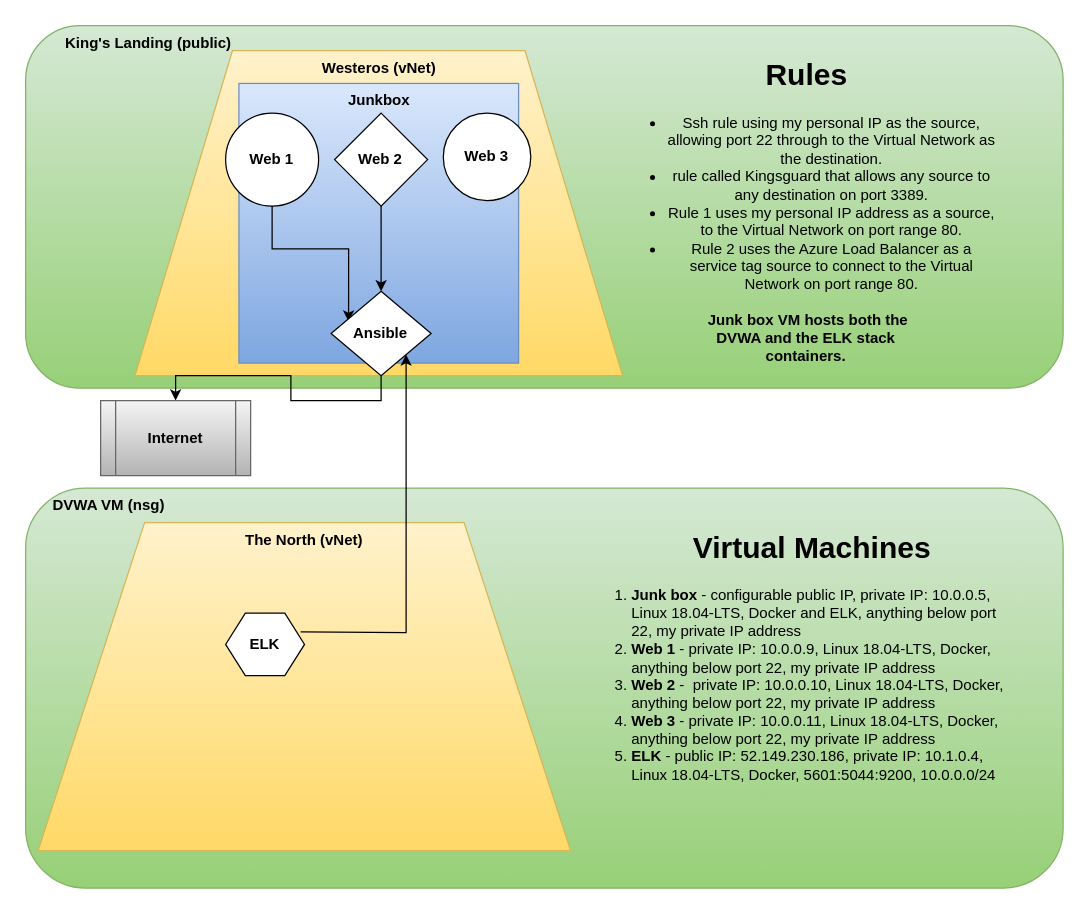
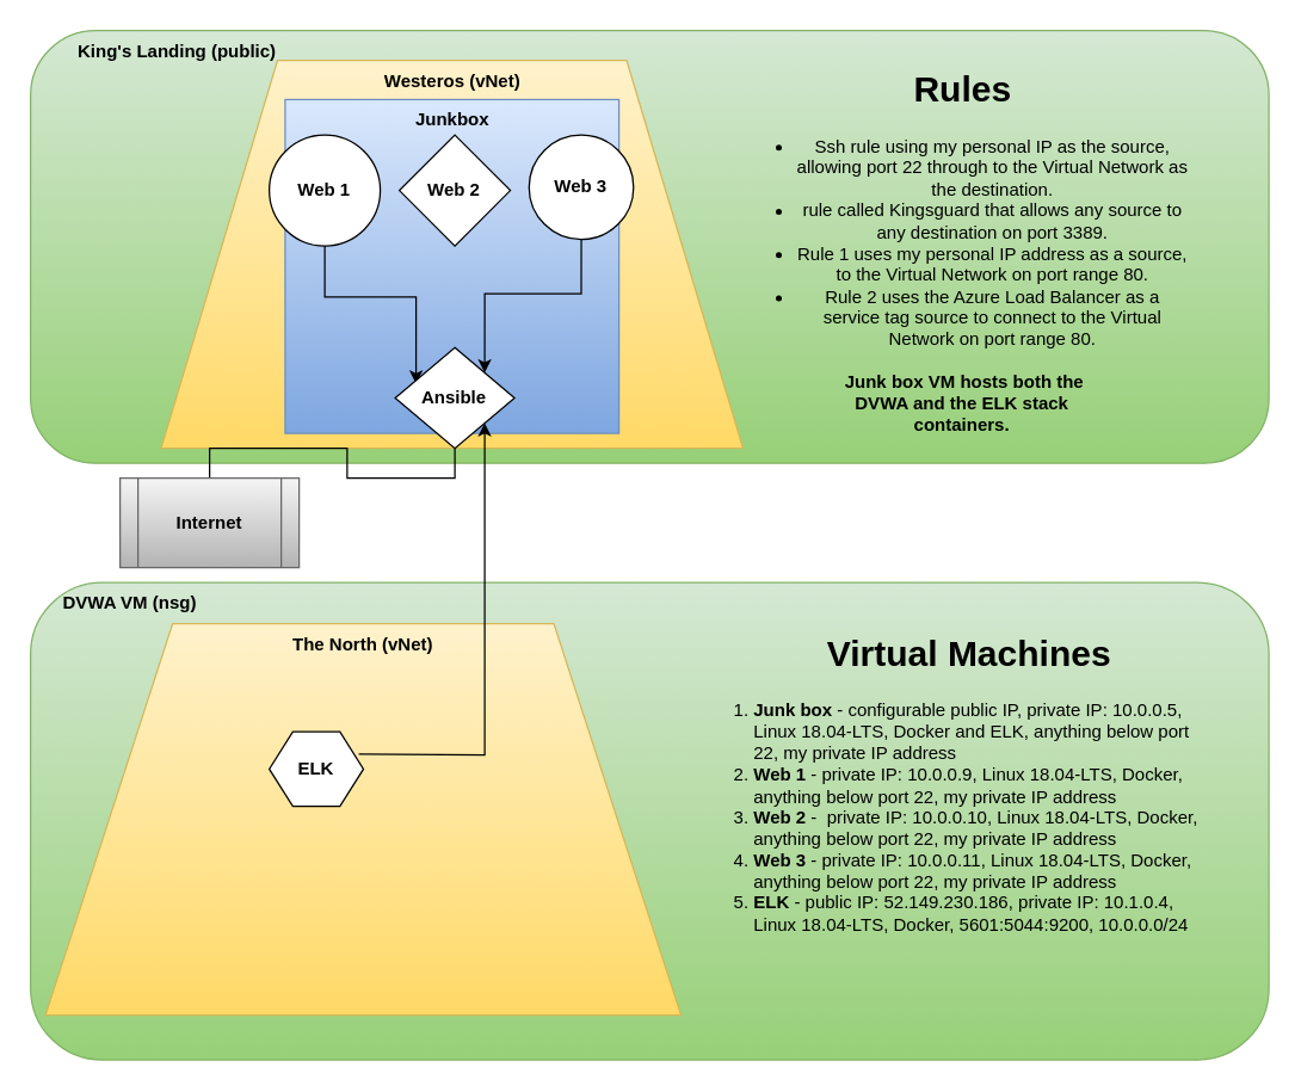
- <mxCell id="9" style="edgeStyle=orthogonalEdgeStyle;rounded=0;orthogonalLoop=1;jettySize=auto;html=1;exitX=0.5;exitY=1;exitDx=0;exitDy=0;entryX=0.5;entryY=0;entryDx=0;entryDy=0;" parent="1" source="10" target="12" edge="1"><mxGeometry relative="1" as="geometry" /></mxCell>
+ <mxCell id="7" style="edgeStyle=orthogonalEdgeStyle;rounded=0;orthogonalLoop=1;jettySize=auto;html=1;exitX=0.5;exitY=1;exitDx=0;exitDy=0;entryX=1;entryY=0;entryDx=0;entryDy=0;" parent="1" source="8" target="12" edge="1"><mxGeometry relative="1" as="geometry" /></mxCell>
- <mxCell id="11" style="edgeStyle=orthogonalEdgeStyle;rounded=0;orthogonalLoop=1;jettySize=auto;html=1;exitX=0.5;exitY=1;exitDx=0;exitDy=0;entryX=0.5;entryY=0;entryDx=0;entryDy=0;" parent="1" source="12" target="15" edge="1"><mxGeometry relative="1" as="geometry" /></mxCell>
+ <mxCell id="11" style="edgeStyle=orthogonalEdgeStyle;rounded=0;orthogonalLoop=1;jettySize=auto;html=1;exitX=0.5;exitY=1;exitDx=0;exitDy=0;entryX=0.5;entryY=0;entryDx=0;entryDy=0;endArrow=none;" parent="1" source="12" target="15" edge="1"><mxGeometry relative="1" as="geometry" /></mxCell>
